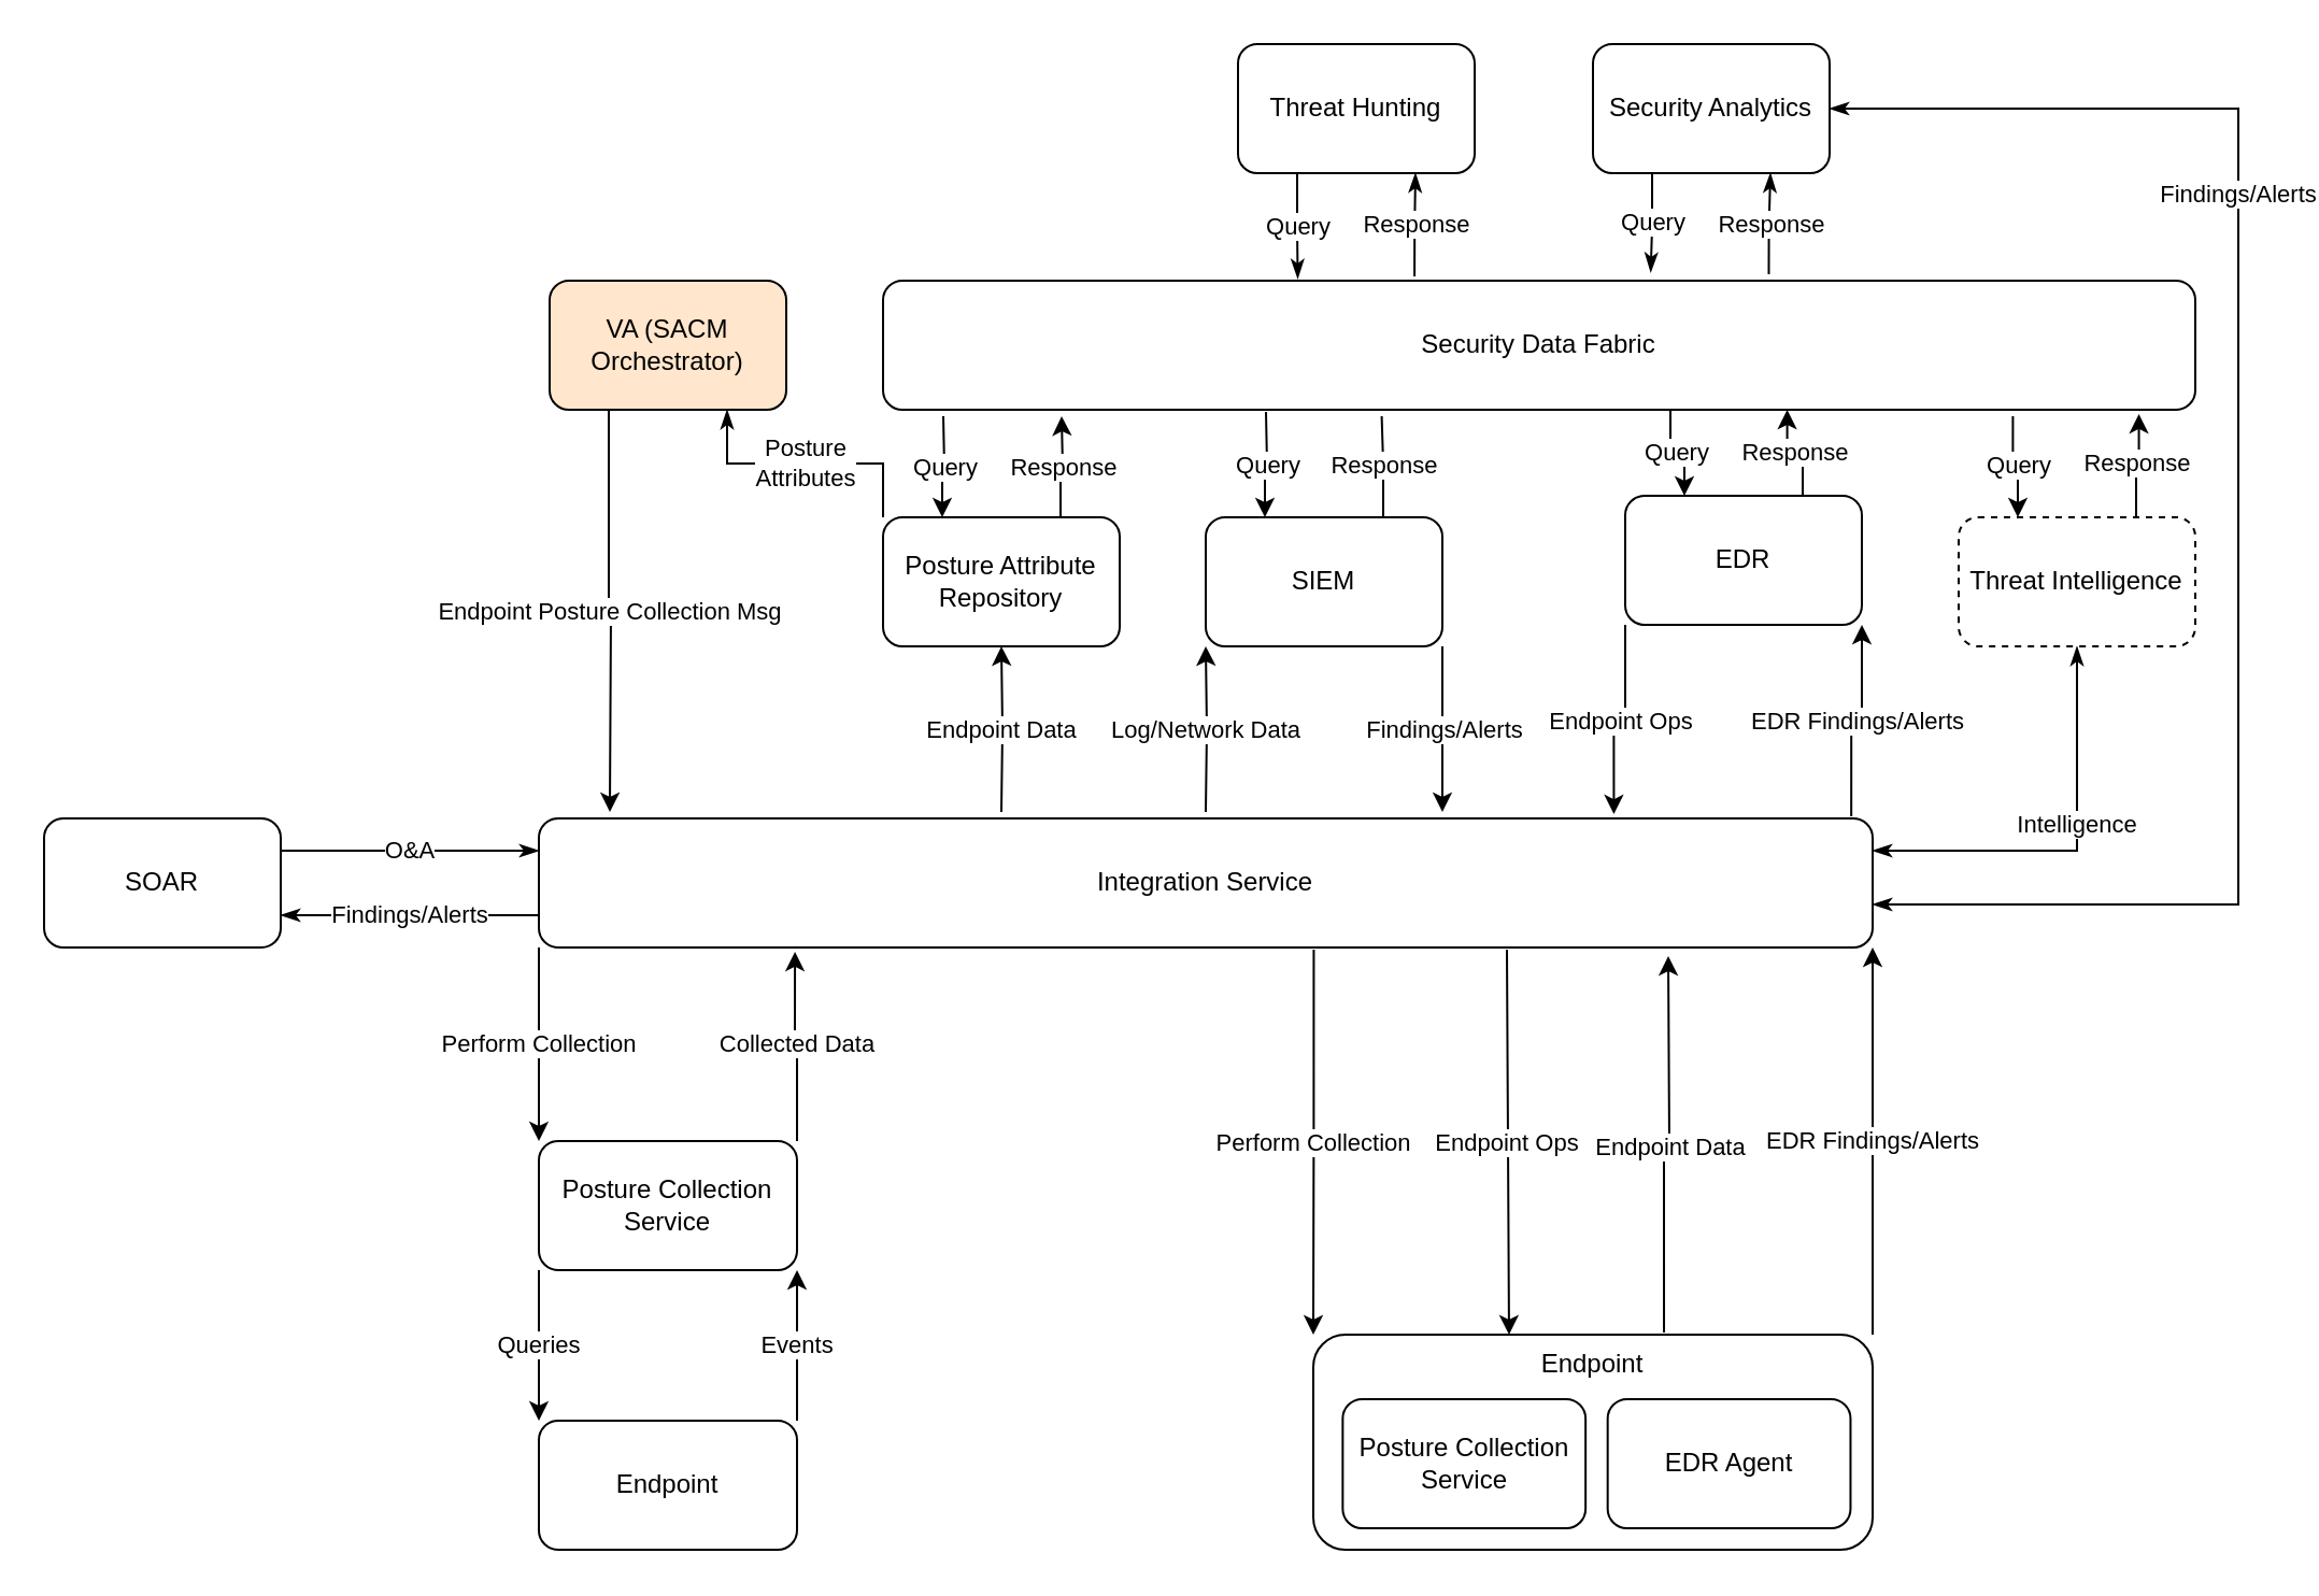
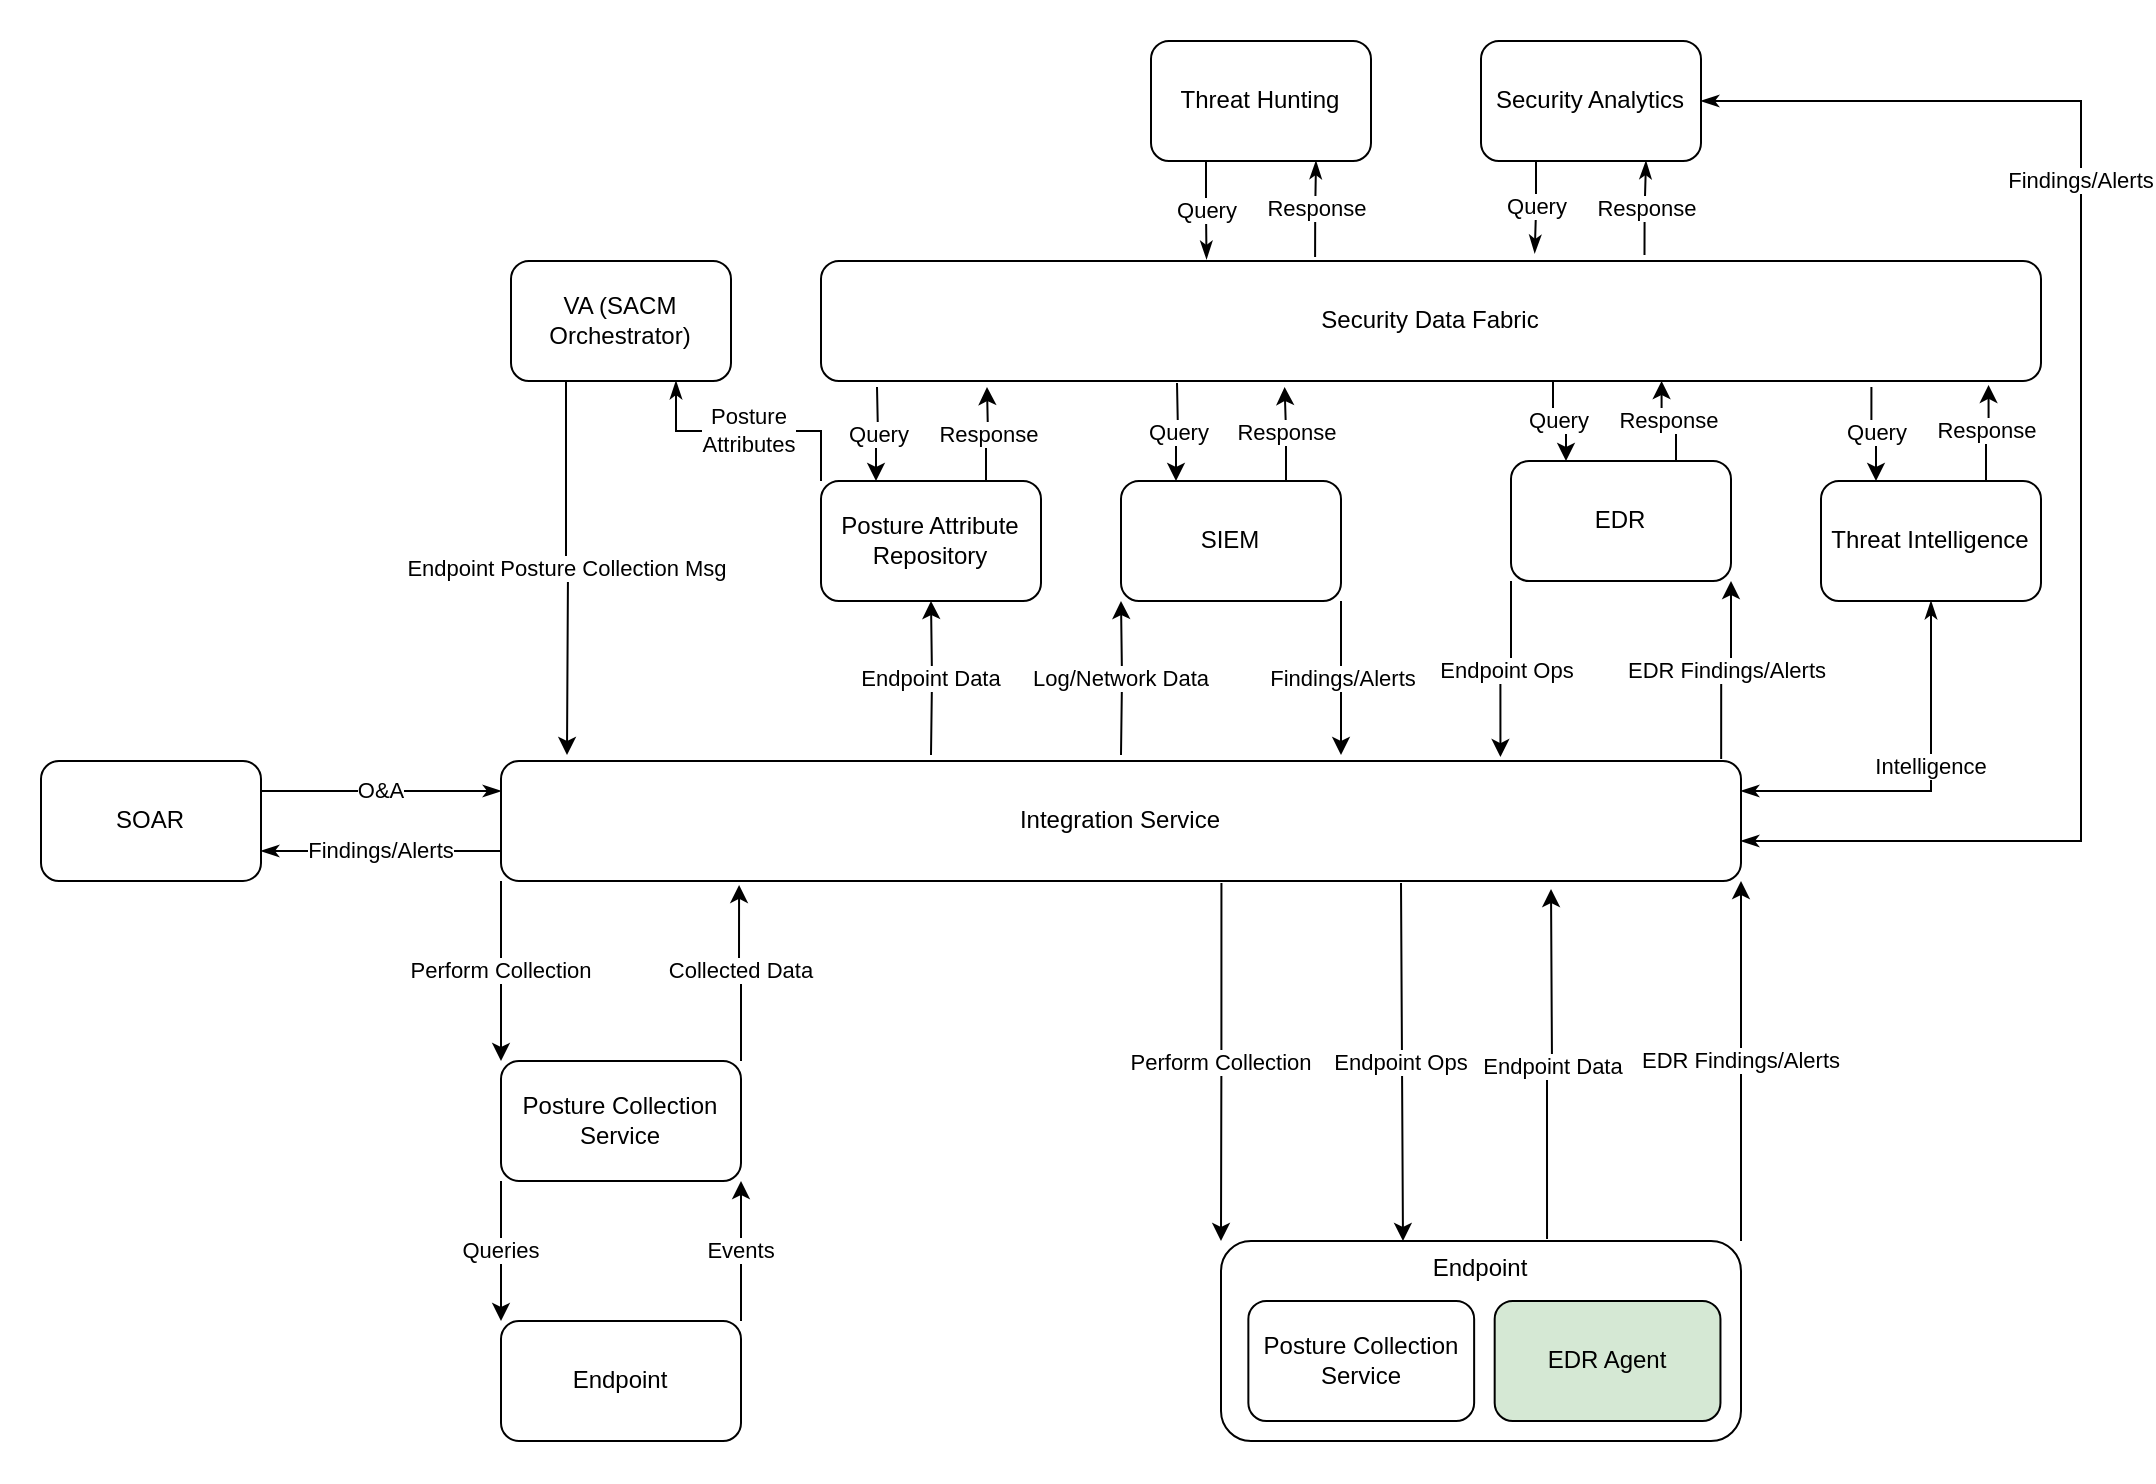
- <mxCell id="44" value="VA (SACM Orchestrator)" style="rounded=1;whiteSpace=wrap;html=1;fillColor=#ffe6cc;" vertex="1" parent="1"><mxGeometry x="255" y="130" width="110" height="60" as="geometry" /></mxCell>
+ <mxCell id="44" value="VA (SACM Orchestrator)" style="rounded=1;whiteSpace=wrap;html=1;" vertex="1" parent="1"><mxGeometry x="255" y="130" width="110" height="60" as="geometry" /></mxCell>
- <mxCell id="20" value="Response" style="edgeStyle=orthogonalEdgeStyle;rounded=0;orthogonalLoop=1;jettySize=auto;html=1;exitX=0.75;exitY=0;exitDx=0;exitDy=0;entryX=0.38;entryY=1.05;entryDx=0;entryDy=0;entryPerimeter=0;endArrow=none;" edge="1" parent="1" source="21" target="29"><mxGeometry relative="1" as="geometry" /></mxCell>
+ <mxCell id="20" value="Response" style="edgeStyle=orthogonalEdgeStyle;rounded=0;orthogonalLoop=1;jettySize=auto;html=1;exitX=0.75;exitY=0;exitDx=0;exitDy=0;entryX=0.38;entryY=1.05;entryDx=0;entryDy=0;entryPerimeter=0;" edge="1" parent="1" source="21" target="29"><mxGeometry relative="1" as="geometry" /></mxCell>
- <mxCell id="28" value="Threat Intelligence" style="rounded=1;whiteSpace=wrap;html=1;dashed=1;" vertex="1" parent="1"><mxGeometry x="910" y="240" width="110" height="60" as="geometry" /></mxCell>
+ <mxCell id="28" value="Threat Intelligence" style="rounded=1;whiteSpace=wrap;html=1;" vertex="1" parent="1"><mxGeometry x="910" y="240" width="110" height="60" as="geometry" /></mxCell>
- <mxCell id="33" value="EDR Agent" style="rounded=1;whiteSpace=wrap;html=1;" vertex="1" parent="30"><mxGeometry x="136.842" y="30" width="112.895" height="60" as="geometry" /></mxCell>
+ <mxCell id="33" value="EDR Agent" style="rounded=1;whiteSpace=wrap;html=1;fillColor=#d5e8d4;" vertex="1" parent="30"><mxGeometry x="136.842" y="30" width="112.895" height="60" as="geometry" /></mxCell>
